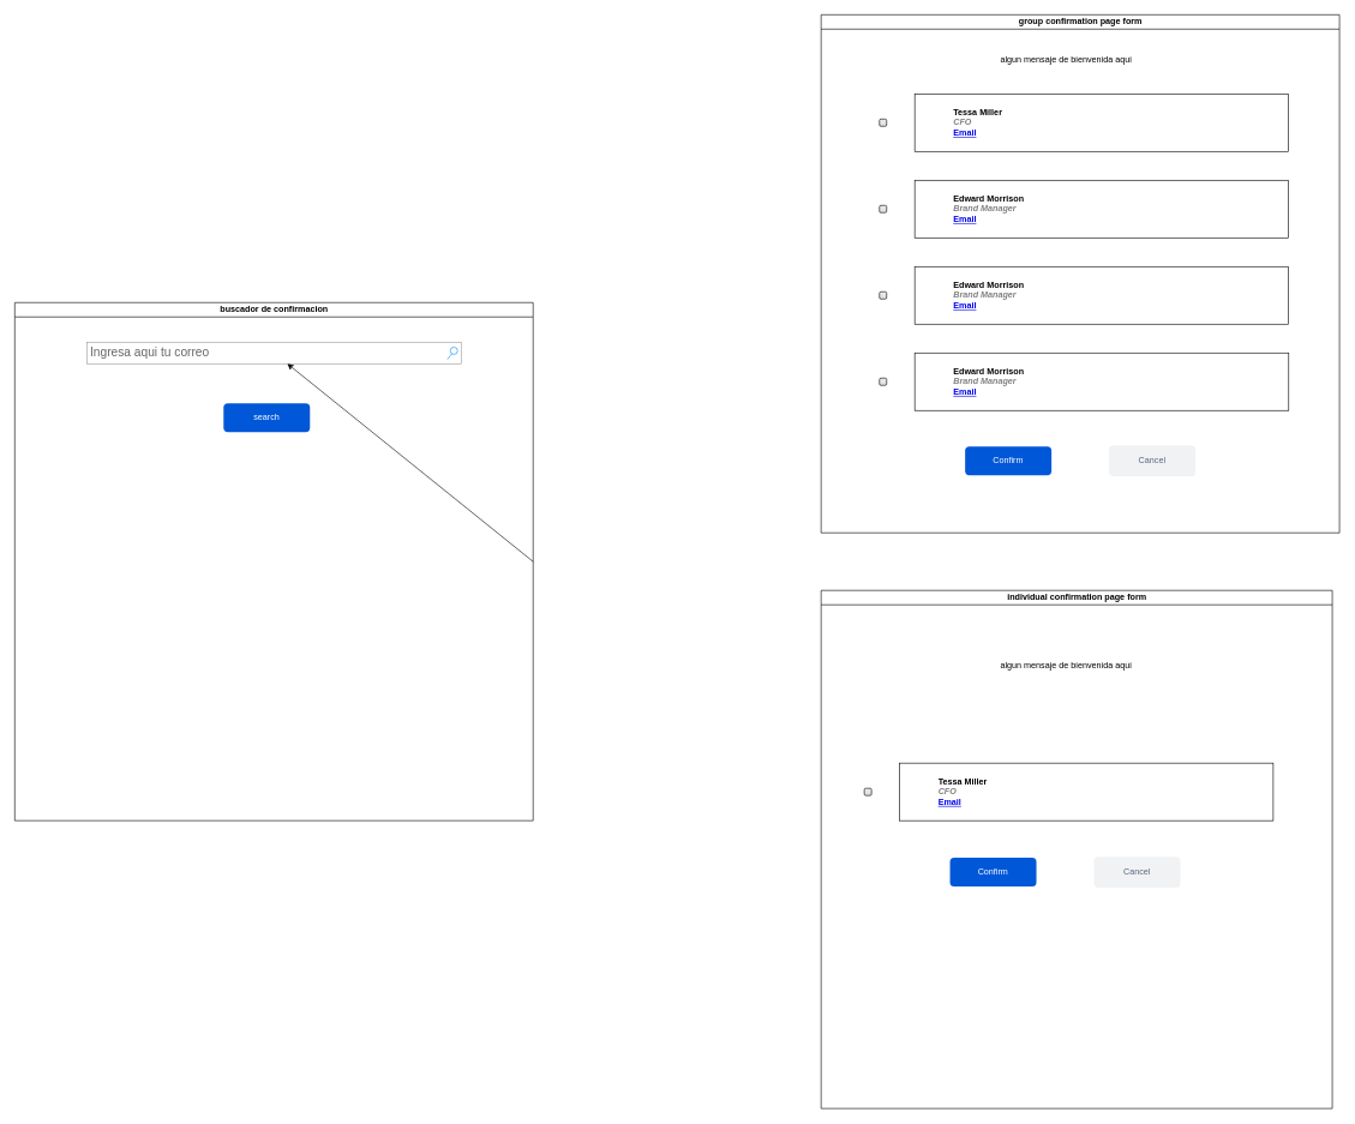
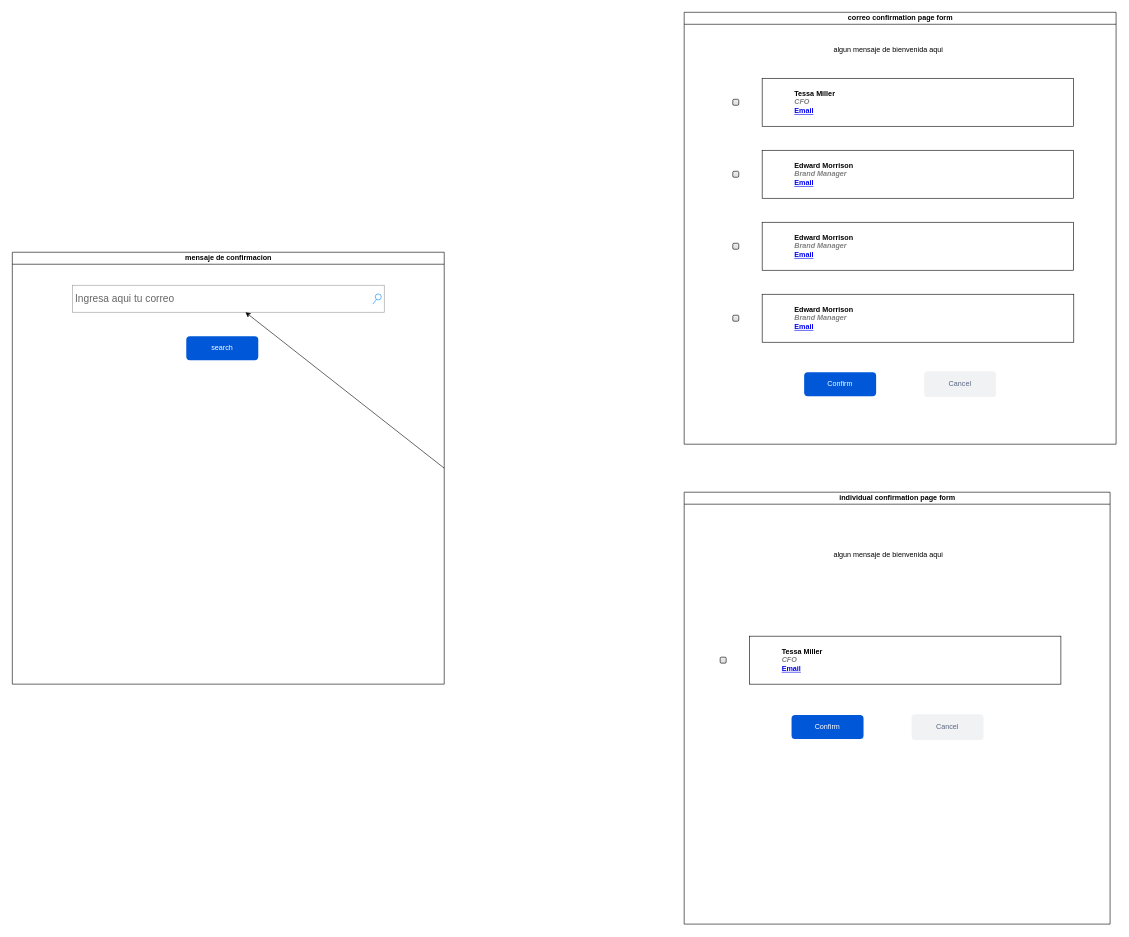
- <mxCell id="2" value="group confirmation page form" style="swimlane;html=1;startSize=20;horizontal=1;containerType=tree;glass=0;" parent="1" vertex="1"><mxGeometry x="1140" y="20" width="720" height="720" as="geometry" /></mxCell>
+ <mxCell id="2" value="correo confirmation page form" style="swimlane;html=1;startSize=20;horizontal=1;containerType=tree;glass=0;" parent="1" vertex="1"><mxGeometry x="1140" y="20" width="720" height="720" as="geometry" /></mxCell>
- <mxCell id="20" value="buscador de confirmacion" style="swimlane;html=1;startSize=20;horizontal=1;containerType=tree;glass=0;" vertex="1" parent="1"><mxGeometry x="20" y="420" width="720" height="720" as="geometry" /></mxCell>
+ <mxCell id="20" value="mensaje de confirmacion" style="swimlane;html=1;startSize=20;horizontal=1;containerType=tree;glass=0;" vertex="1" parent="1"><mxGeometry x="20" y="420" width="720" height="720" as="geometry" /></mxCell>
- <mxCell id="21" value="Ingresa aqui tu correo" style="strokeWidth=1;shadow=0;dashed=0;align=center;html=1;shape=mxgraph.mockup.forms.searchBox;strokeColor=#999999;mainText=;strokeColor2=#008cff;fontColor=#666666;fontSize=17;align=left;spacingLeft=3;whiteSpace=wrap;" vertex="1" parent="20"><mxGeometry x="100" y="55" width="520" height="30" as="geometry" /></mxCell>
+ <mxCell id="21" value="Ingresa aqui tu correo" style="strokeWidth=1;shadow=0;dashed=0;align=center;html=1;shape=mxgraph.mockup.forms.searchBox;strokeColor=#999999;mainText=;strokeColor2=#008cff;fontColor=#666666;fontSize=17;align=left;spacingLeft=3;whiteSpace=wrap;" vertex="1" parent="20"><mxGeometry x="100" y="55" width="520" height="45" as="geometry" /></mxCell>
